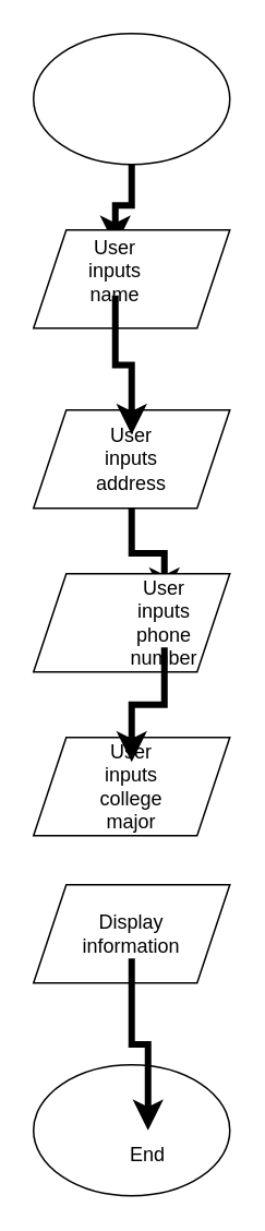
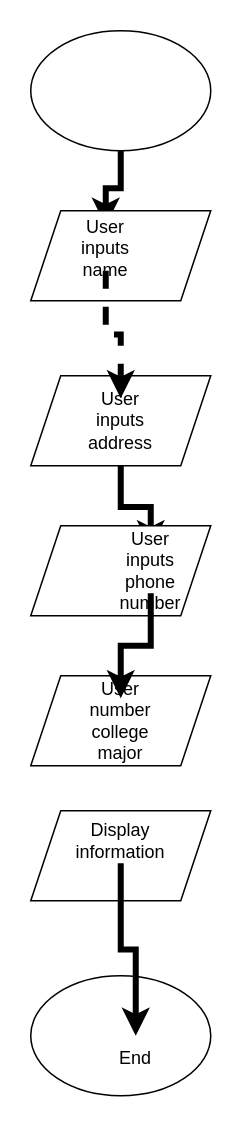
- <mxCell id="11" value="" style="edgeStyle=orthogonalEdgeStyle;rounded=0;orthogonalLoop=1;jettySize=auto;html=1;strokeWidth=4;" edge="1" parent="1" source="12" target="13"><mxGeometry relative="1" as="geometry" /></mxCell>
+ <mxCell id="11" value="" style="edgeStyle=orthogonalEdgeStyle;rounded=0;orthogonalLoop=1;jettySize=auto;html=1;strokeWidth=4;dashed=1;" edge="1" parent="1" source="12" target="13"><mxGeometry relative="1" as="geometry" /></mxCell>
- <mxCell id="16" value="User inputs college major" style="text;html=1;strokeColor=none;fillColor=none;align=center;verticalAlign=middle;whiteSpace=wrap;rounded=0;" vertex="1" parent="1"><mxGeometry x="50" y="465" width="60" height="30" as="geometry" /></mxCell>
+ <mxCell id="16" value="User number college major" style="text;html=1;strokeColor=none;fillColor=none;align=center;verticalAlign=middle;whiteSpace=wrap;rounded=0;" vertex="1" parent="1"><mxGeometry x="50" y="465" width="60" height="30" as="geometry" /></mxCell>
- <mxCell id="18" value="Display information" style="text;html=1;strokeColor=none;fillColor=none;align=center;verticalAlign=middle;whiteSpace=wrap;rounded=0;" vertex="1" parent="1"><mxGeometry x="50" y="555" width="60" height="30" as="geometry" /></mxCell>
+ <mxCell id="18" value="Display information" style="text;html=1;strokeColor=none;fillColor=none;align=center;verticalAlign=middle;whiteSpace=wrap;rounded=0;" vertex="1" parent="1"><mxGeometry x="50" y="545" width="60" height="30" as="geometry" /></mxCell>
